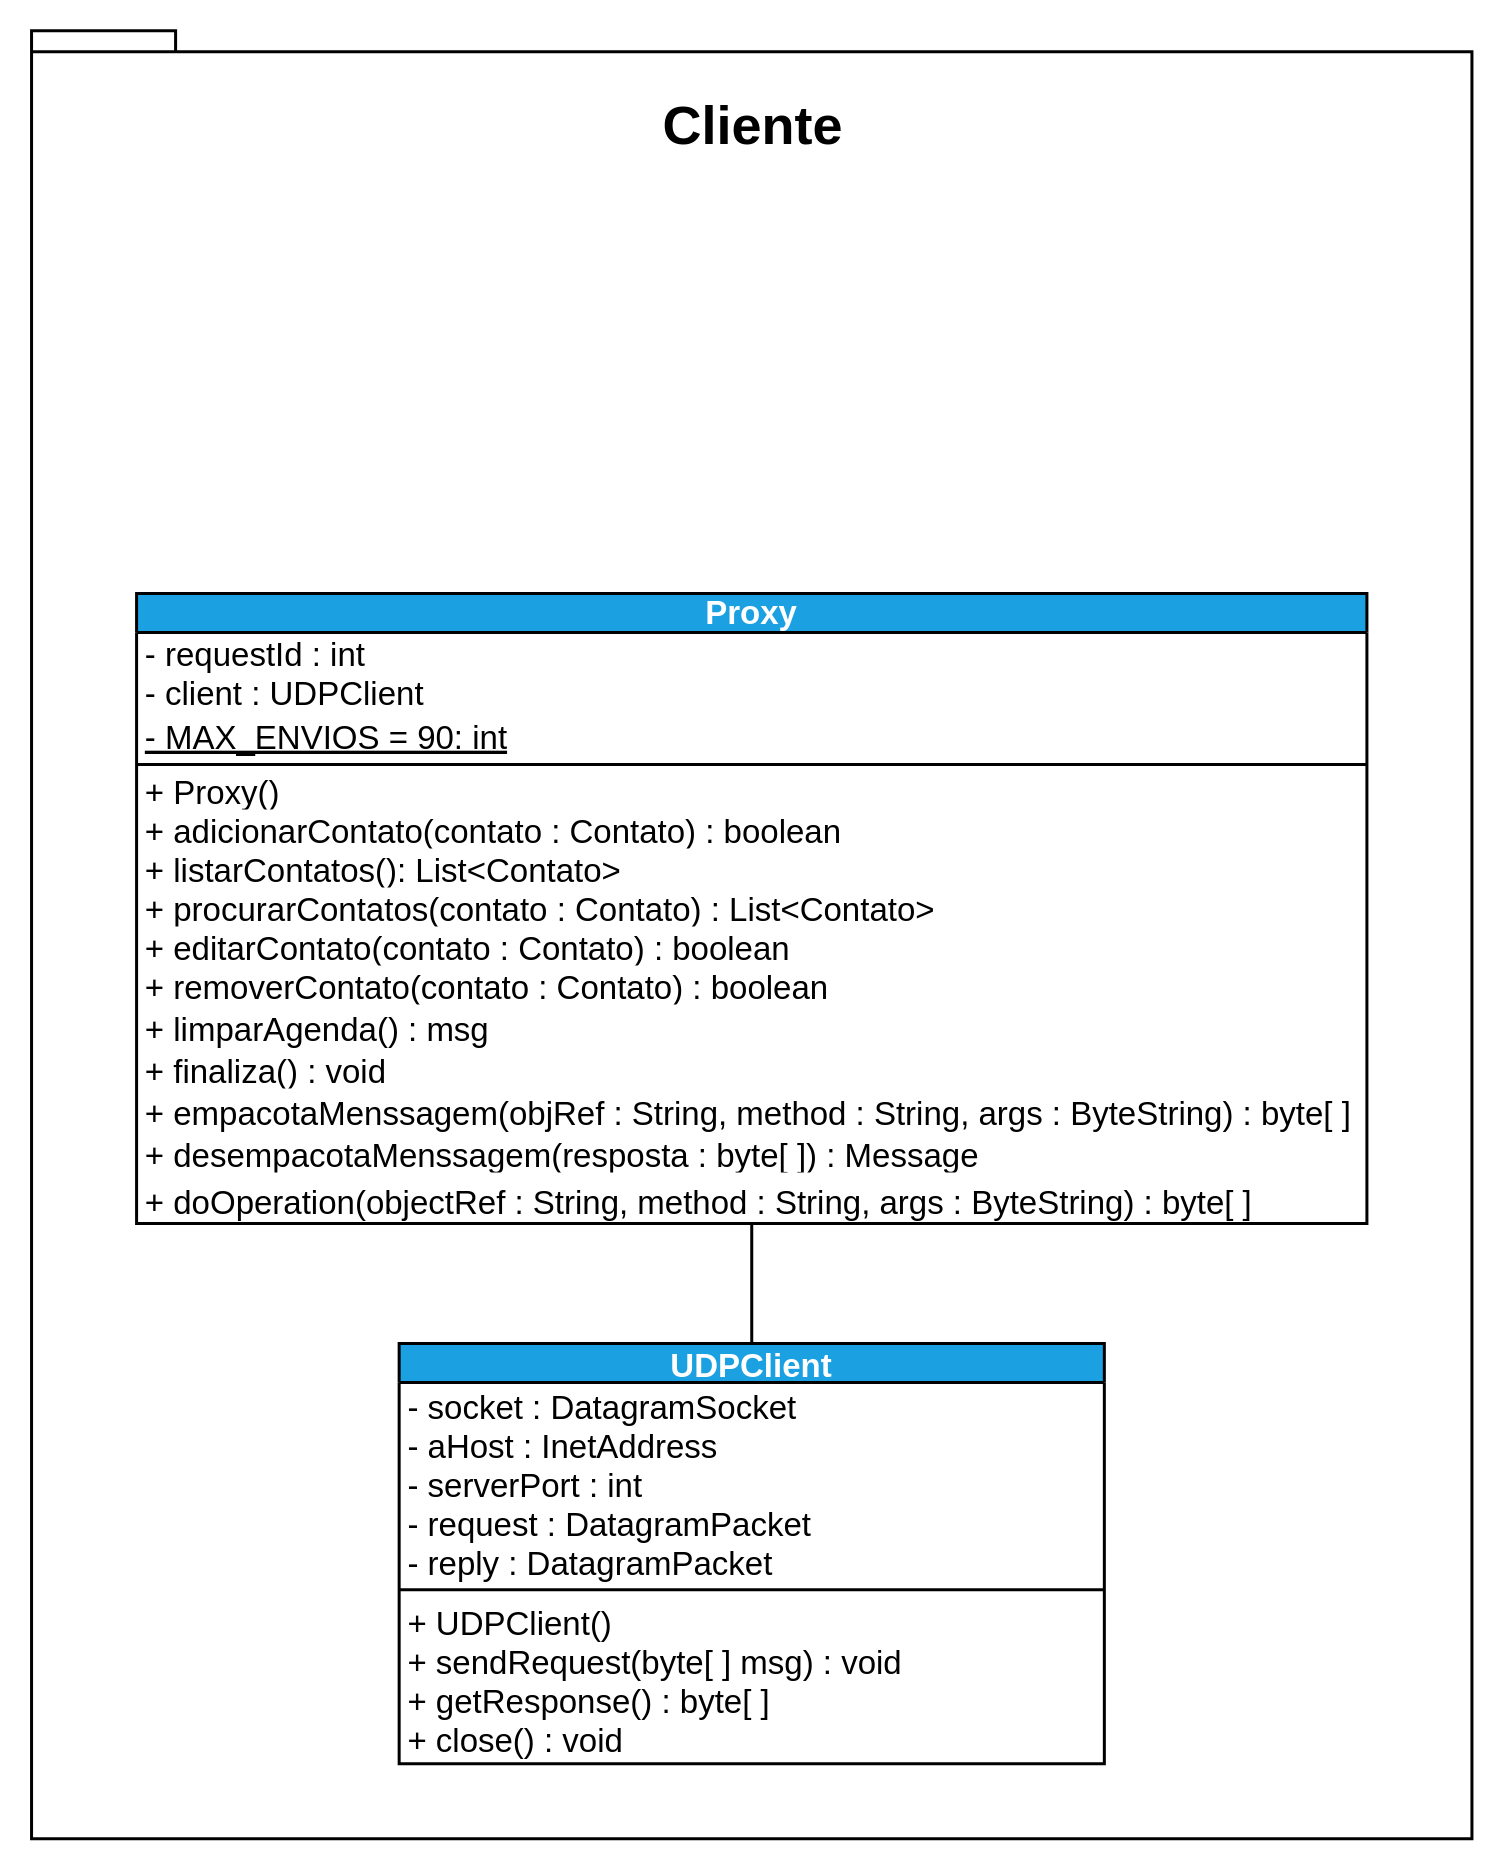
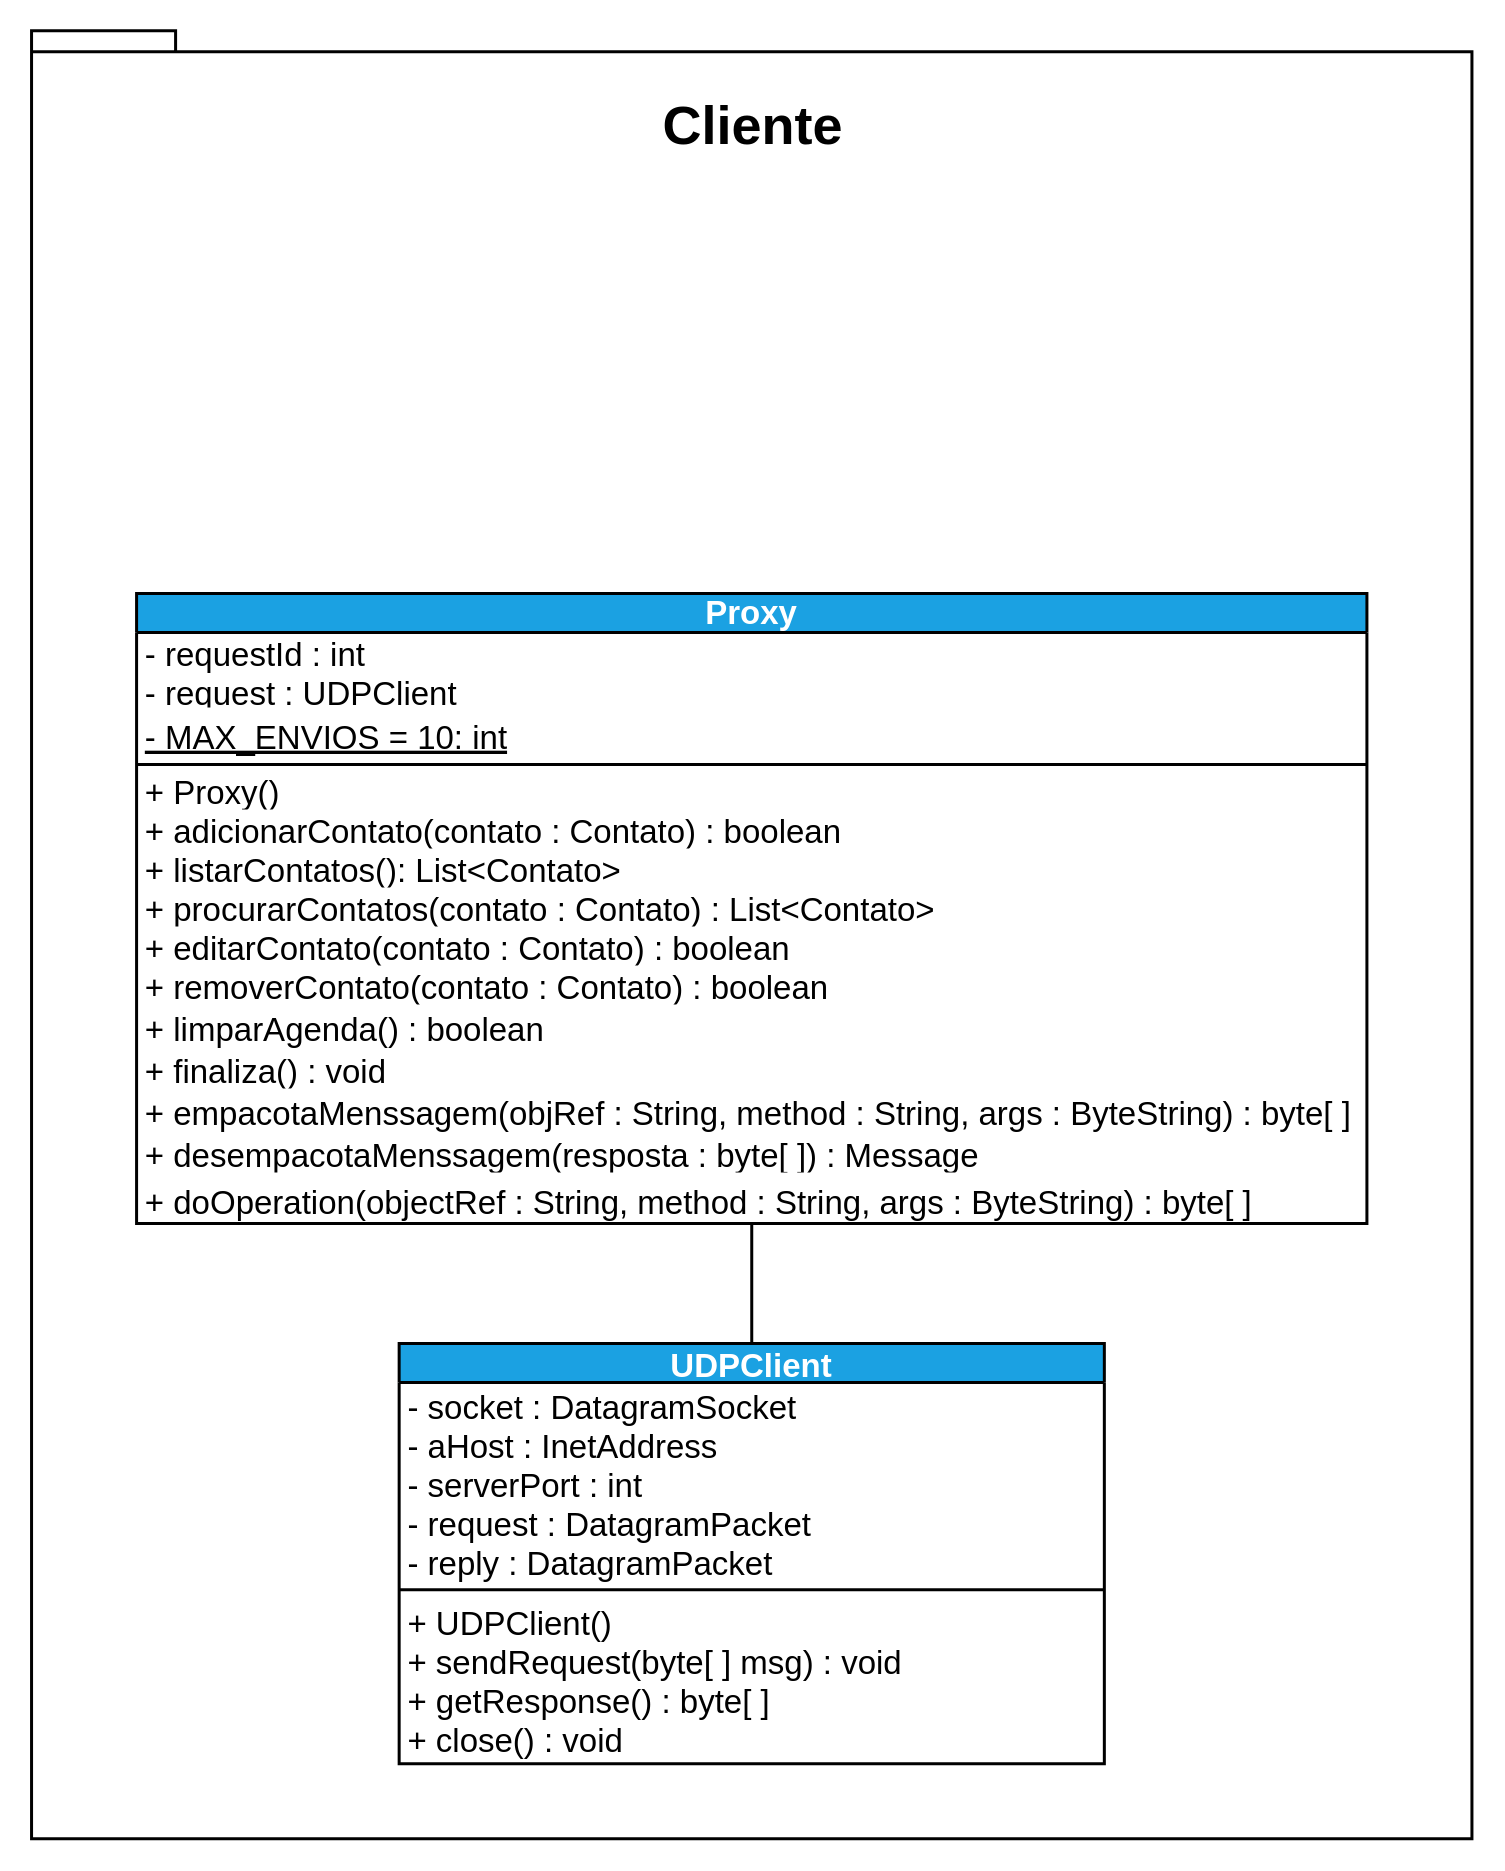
- <mxCell id="4" value="- requestId : int&#10;- client : UDPClient" style="text;strokeColor=none;fillColor=none;align=left;verticalAlign=middle;spacingLeft=4;spacingRight=4;overflow=hidden;rotatable=0;points=[[0,0.5],[1,0.5]];portConstraint=eastwest;fontSize=22;fontStyle=0" vertex="1" parent="3"><mxGeometry y="26" width="820" height="50" as="geometry" /></mxCell>
+ <mxCell id="4" value="- requestId : int&#10;- request : UDPClient" style="text;strokeColor=none;fillColor=none;align=left;verticalAlign=middle;spacingLeft=4;spacingRight=4;overflow=hidden;rotatable=0;points=[[0,0.5],[1,0.5]];portConstraint=eastwest;fontSize=22;fontStyle=0" vertex="1" parent="3"><mxGeometry y="26" width="820" height="50" as="geometry" /></mxCell>
- <mxCell id="5" value="- MAX_ENVIOS = 90: int" style="text;strokeColor=none;fillColor=none;align=left;verticalAlign=top;spacingLeft=4;spacingRight=4;overflow=hidden;rotatable=0;points=[[0,0.5],[1,0.5]];portConstraint=eastwest;fontSize=22;fontStyle=4" vertex="1" parent="3"><mxGeometry y="76" width="820" height="34" as="geometry" /></mxCell>
+ <mxCell id="5" value="- MAX_ENVIOS = 10: int" style="text;strokeColor=none;fillColor=none;align=left;verticalAlign=top;spacingLeft=4;spacingRight=4;overflow=hidden;rotatable=0;points=[[0,0.5],[1,0.5]];portConstraint=eastwest;fontSize=22;fontStyle=4" vertex="1" parent="3"><mxGeometry y="76" width="820" height="34" as="geometry" /></mxCell>
- <mxCell id="13" value="+ limparAgenda() : msg" style="text;strokeColor=none;fillColor=none;align=left;verticalAlign=middle;spacingLeft=4;spacingRight=4;overflow=hidden;rotatable=0;points=[[0,0.5],[1,0.5]];portConstraint=eastwest;fontSize=22;" vertex="1" parent="3"><mxGeometry y="274" width="820" height="30" as="geometry" /></mxCell>
+ <mxCell id="13" value="+ limparAgenda() : boolean" style="text;strokeColor=none;fillColor=none;align=left;verticalAlign=middle;spacingLeft=4;spacingRight=4;overflow=hidden;rotatable=0;points=[[0,0.5],[1,0.5]];portConstraint=eastwest;fontSize=22;" vertex="1" parent="3"><mxGeometry y="274" width="820" height="30" as="geometry" /></mxCell>
